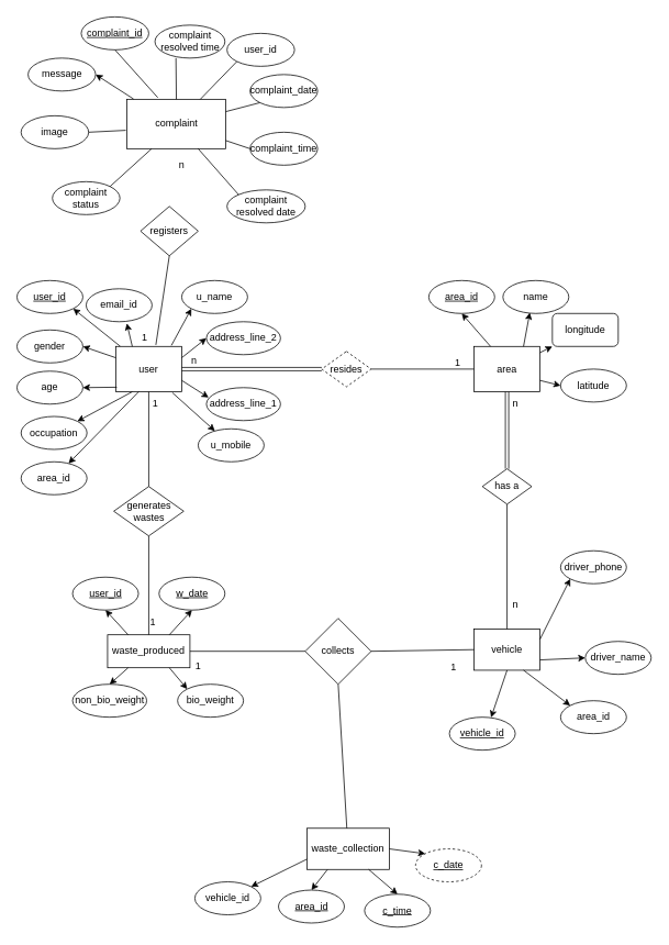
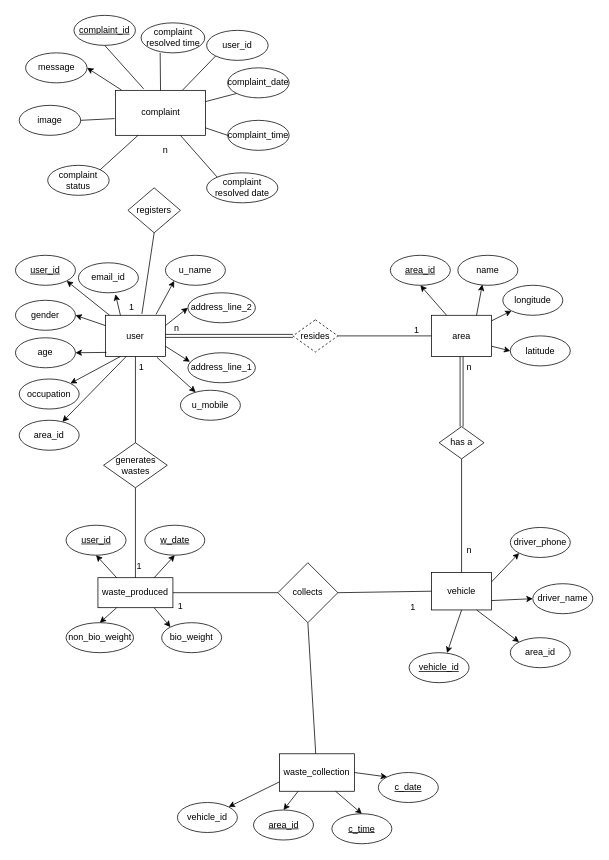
- <mxCell id="29" value="longitude" style="whiteSpace=wrap;html=1;rounded=1;" vertex="1" parent="1"><mxGeometry x="670" y="380" width="80" height="40" as="geometry" /></mxCell>
+ <mxCell id="29" value="longitude" style="ellipse;whiteSpace=wrap;html=1;" vertex="1" parent="1"><mxGeometry x="670" y="380" width="80" height="40" as="geometry" /></mxCell>
- <mxCell id="37" value="driver_phone" style="ellipse;whiteSpace=wrap;html=1;" vertex="1" parent="1"><mxGeometry x="680" y="668" width="80" height="40" as="geometry" /></mxCell>
+ <mxCell id="37" value="driver_phone" style="ellipse;whiteSpace=wrap;html=1;" vertex="1" parent="1"><mxGeometry x="680" y="703" width="80" height="40" as="geometry" /></mxCell>
- <mxCell id="59" value="&lt;u&gt;c_date&lt;/u&gt;" style="ellipse;whiteSpace=wrap;html=1;dashed=1;" vertex="1" parent="1"><mxGeometry x="504" y="1029.833" width="80" height="40" as="geometry" /></mxCell>
+ <mxCell id="59" value="&lt;u&gt;c_date&lt;/u&gt;" style="ellipse;whiteSpace=wrap;html=1;" vertex="1" parent="1"><mxGeometry x="504" y="1029.833" width="80" height="40" as="geometry" /></mxCell>
